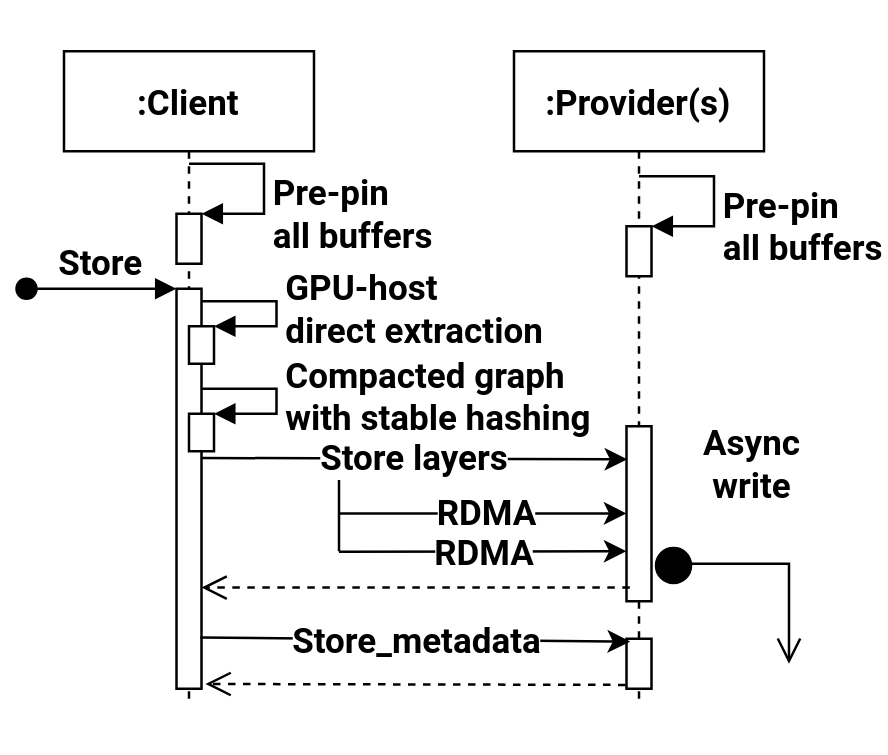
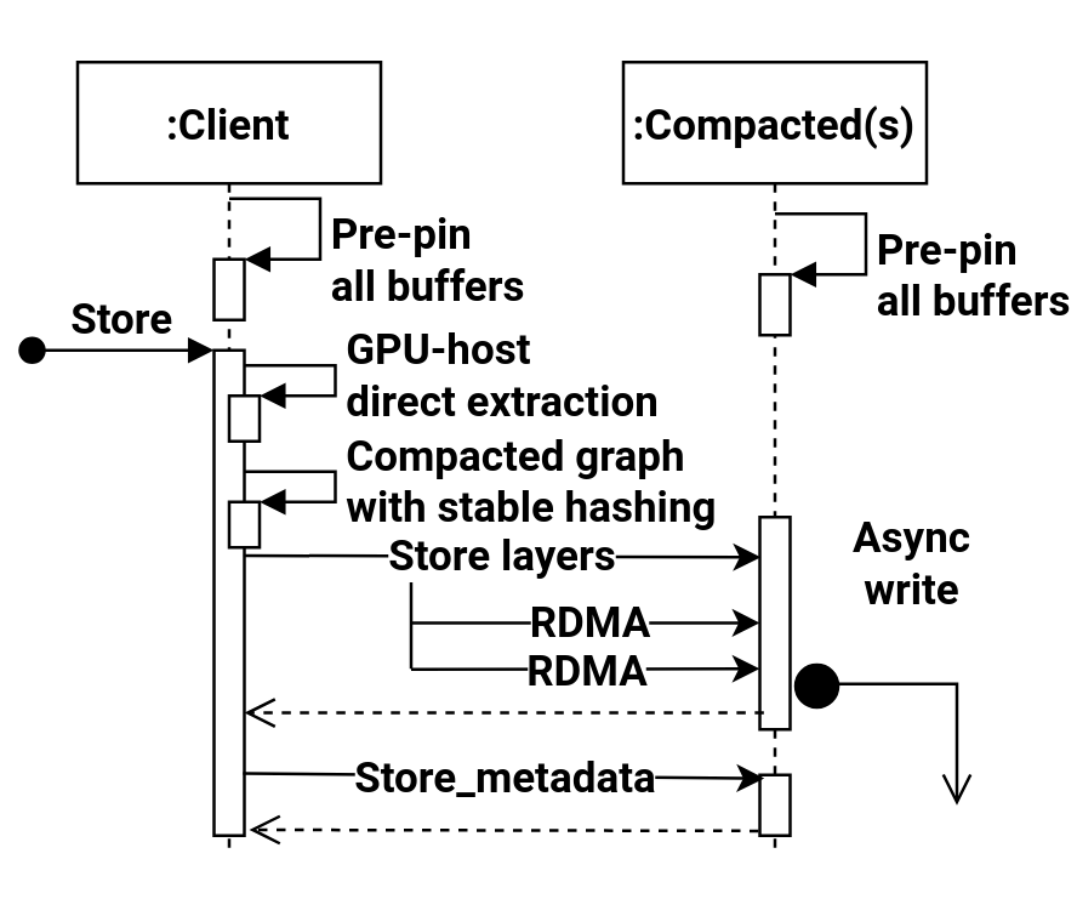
- <mxCell id="12" value=":Provider(s)" style="shape=umlLifeline;perimeter=lifelinePerimeter;container=1;collapsible=0;recursiveResize=0;rounded=0;shadow=0;strokeWidth=1;fontFamily=Roboto;fontSource=https%3A%2F%2Ffonts.googleapis.com%2Fcss%3Ffamily%3DRoboto;fontStyle=1;fontSize=14;" parent="1" vertex="1"><mxGeometry x="200" y="20" width="100" height="260" as="geometry" /></mxCell>
+ <mxCell id="12" value=":Compacted(s)" style="shape=umlLifeline;perimeter=lifelinePerimeter;container=1;collapsible=0;recursiveResize=0;rounded=0;shadow=0;strokeWidth=1;fontFamily=Roboto;fontSource=https%3A%2F%2Ffonts.googleapis.com%2Fcss%3Ffamily%3DRoboto;fontStyle=1;fontSize=14;" parent="1" vertex="1"><mxGeometry x="200" y="20" width="100" height="260" as="geometry" /></mxCell>
